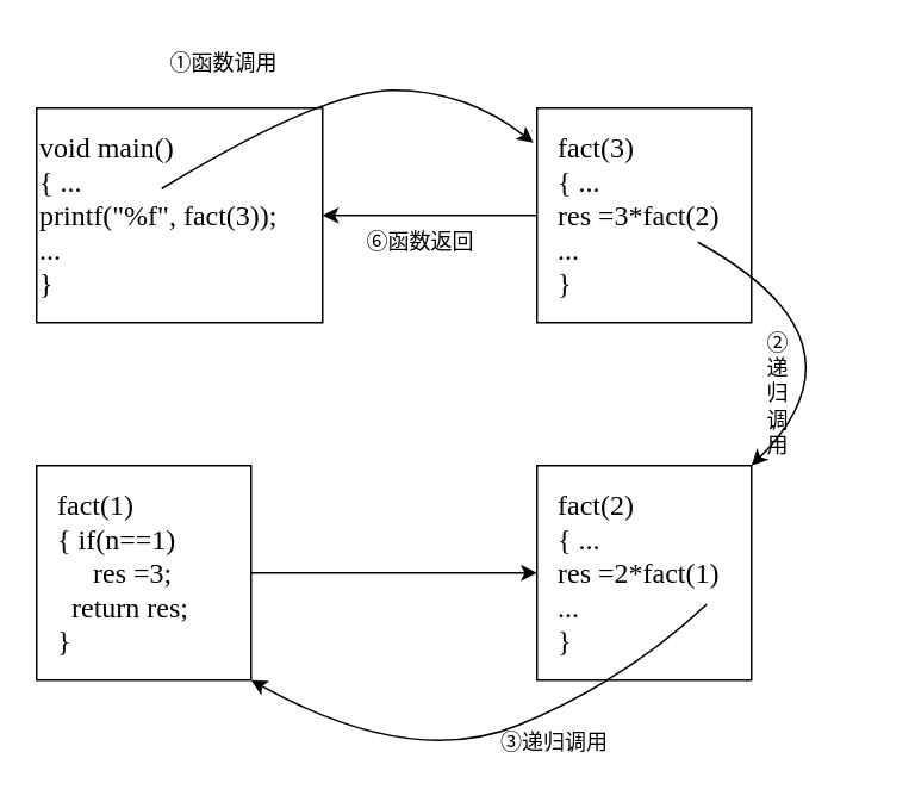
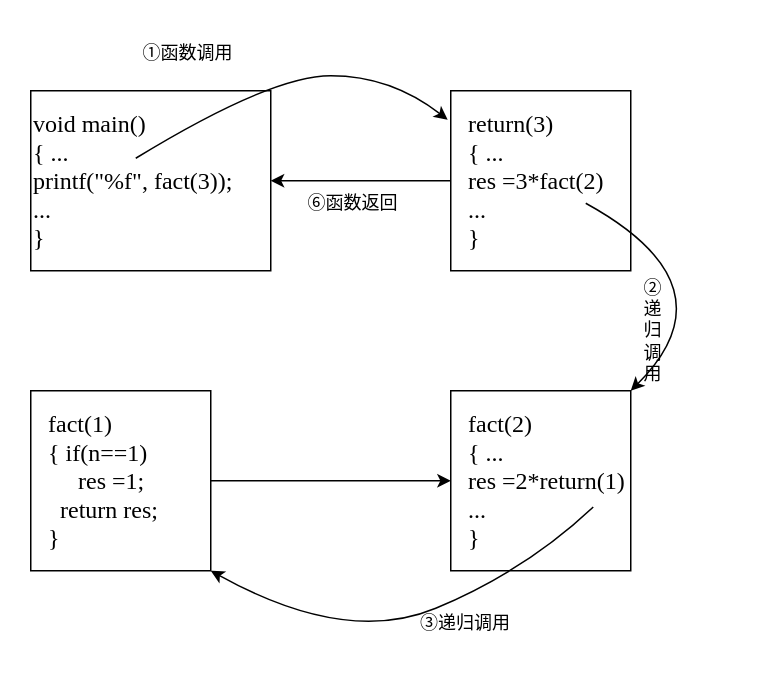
- <mxCell id="5" value="&lt;div style=&quot;font-size: 16px;&quot;&gt;&lt;font face=&quot;Comic Sans MS&quot; style=&quot;font-size: 16px;&quot;&gt;fact(3)&lt;/font&gt;&lt;/div&gt;&lt;font face=&quot;HKBUhRV3NCB0MSSQdsBY&quot; style=&quot;font-size: 16px;&quot;&gt;&lt;div style=&quot;&quot;&gt;&lt;span style=&quot;background-color: initial;&quot;&gt;{ ...&lt;/span&gt;&lt;/div&gt;&lt;div style=&quot;&quot;&gt;res =3*fact(2)&lt;/div&gt;&lt;div style=&quot;&quot;&gt;...&lt;/div&gt;&lt;div style=&quot;&quot;&gt;}&lt;/div&gt;&lt;/font&gt;" style="text;html=1;strokeColor=none;fillColor=none;align=left;verticalAlign=middle;whiteSpace=wrap;rounded=0;" vertex="1" parent="3"><mxGeometry x="10" width="110" height="120" as="geometry" /></mxCell>
+ <mxCell id="5" value="&lt;div style=&quot;font-size: 16px;&quot;&gt;&lt;font face=&quot;Comic Sans MS&quot; style=&quot;font-size: 16px;&quot;&gt;return(3)&lt;/font&gt;&lt;/div&gt;&lt;font face=&quot;HKBUhRV3NCB0MSSQdsBY&quot; style=&quot;font-size: 16px;&quot;&gt;&lt;div style=&quot;&quot;&gt;&lt;span style=&quot;background-color: initial;&quot;&gt;{ ...&lt;/span&gt;&lt;/div&gt;&lt;div style=&quot;&quot;&gt;res =3*fact(2)&lt;/div&gt;&lt;div style=&quot;&quot;&gt;...&lt;/div&gt;&lt;div style=&quot;&quot;&gt;}&lt;/div&gt;&lt;/font&gt;" style="text;html=1;strokeColor=none;fillColor=none;align=left;verticalAlign=middle;whiteSpace=wrap;rounded=0;" vertex="1" parent="3"><mxGeometry x="10" width="110" height="120" as="geometry" /></mxCell>
- <mxCell id="13" value="&lt;div style=&quot;font-size: 16px;&quot;&gt;&lt;font face=&quot;Comic Sans MS&quot; style=&quot;font-size: 16px;&quot;&gt;fact(1)&lt;/font&gt;&lt;/div&gt;&lt;font face=&quot;HKBUhRV3NCB0MSSQdsBY&quot; style=&quot;font-size: 16px;&quot;&gt;&lt;div style=&quot;&quot;&gt;&lt;span style=&quot;background-color: initial;&quot;&gt;{ if(n==1)&lt;/span&gt;&lt;/div&gt;&lt;div style=&quot;&quot;&gt;&amp;nbsp; &amp;nbsp; &amp;nbsp;res =3;&lt;/div&gt;&lt;div style=&quot;&quot;&gt;&amp;nbsp; return res;&lt;/div&gt;&lt;div style=&quot;&quot;&gt;}&lt;/div&gt;&lt;/font&gt;" style="text;html=1;strokeColor=none;fillColor=none;align=left;verticalAlign=middle;whiteSpace=wrap;rounded=0;" vertex="1" parent="11"><mxGeometry x="10" width="110" height="120" as="geometry" /></mxCell>
+ <mxCell id="13" value="&lt;div style=&quot;font-size: 16px;&quot;&gt;&lt;font face=&quot;Comic Sans MS&quot; style=&quot;font-size: 16px;&quot;&gt;fact(1)&lt;/font&gt;&lt;/div&gt;&lt;font face=&quot;HKBUhRV3NCB0MSSQdsBY&quot; style=&quot;font-size: 16px;&quot;&gt;&lt;div style=&quot;&quot;&gt;&lt;span style=&quot;background-color: initial;&quot;&gt;{ if(n==1)&lt;/span&gt;&lt;/div&gt;&lt;div style=&quot;&quot;&gt;&amp;nbsp; &amp;nbsp; &amp;nbsp;res =1;&lt;/div&gt;&lt;div style=&quot;&quot;&gt;&amp;nbsp; return res;&lt;/div&gt;&lt;div style=&quot;&quot;&gt;}&lt;/div&gt;&lt;/font&gt;" style="text;html=1;strokeColor=none;fillColor=none;align=left;verticalAlign=middle;whiteSpace=wrap;rounded=0;" vertex="1" parent="11"><mxGeometry x="10" width="110" height="120" as="geometry" /></mxCell>
- <mxCell id="9" value="&lt;div style=&quot;font-size: 16px;&quot;&gt;&lt;font face=&quot;Comic Sans MS&quot; style=&quot;font-size: 16px;&quot;&gt;fact(2)&lt;/font&gt;&lt;/div&gt;&lt;font face=&quot;HKBUhRV3NCB0MSSQdsBY&quot; style=&quot;font-size: 16px;&quot;&gt;&lt;div style=&quot;&quot;&gt;&lt;span style=&quot;background-color: initial;&quot;&gt;{ ...&lt;/span&gt;&lt;/div&gt;&lt;div style=&quot;&quot;&gt;res =2*fact(1)&lt;/div&gt;&lt;div style=&quot;&quot;&gt;...&lt;/div&gt;&lt;div style=&quot;&quot;&gt;}&lt;/div&gt;&lt;/font&gt;" style="text;html=1;strokeColor=none;fillColor=none;align=left;verticalAlign=middle;whiteSpace=wrap;rounded=0;" vertex="1" parent="7"><mxGeometry x="10" width="110" height="120" as="geometry" /></mxCell>
+ <mxCell id="9" value="&lt;div style=&quot;font-size: 16px;&quot;&gt;&lt;font face=&quot;Comic Sans MS&quot; style=&quot;font-size: 16px;&quot;&gt;fact(2)&lt;/font&gt;&lt;/div&gt;&lt;font face=&quot;HKBUhRV3NCB0MSSQdsBY&quot; style=&quot;font-size: 16px;&quot;&gt;&lt;div style=&quot;&quot;&gt;&lt;span style=&quot;background-color: initial;&quot;&gt;{ ...&lt;/span&gt;&lt;/div&gt;&lt;div style=&quot;&quot;&gt;res =2*return(1)&lt;/div&gt;&lt;div style=&quot;&quot;&gt;...&lt;/div&gt;&lt;div style=&quot;&quot;&gt;}&lt;/div&gt;&lt;/font&gt;" style="text;html=1;strokeColor=none;fillColor=none;align=left;verticalAlign=middle;whiteSpace=wrap;rounded=0;" vertex="1" parent="7"><mxGeometry x="10" width="110" height="120" as="geometry" /></mxCell>
